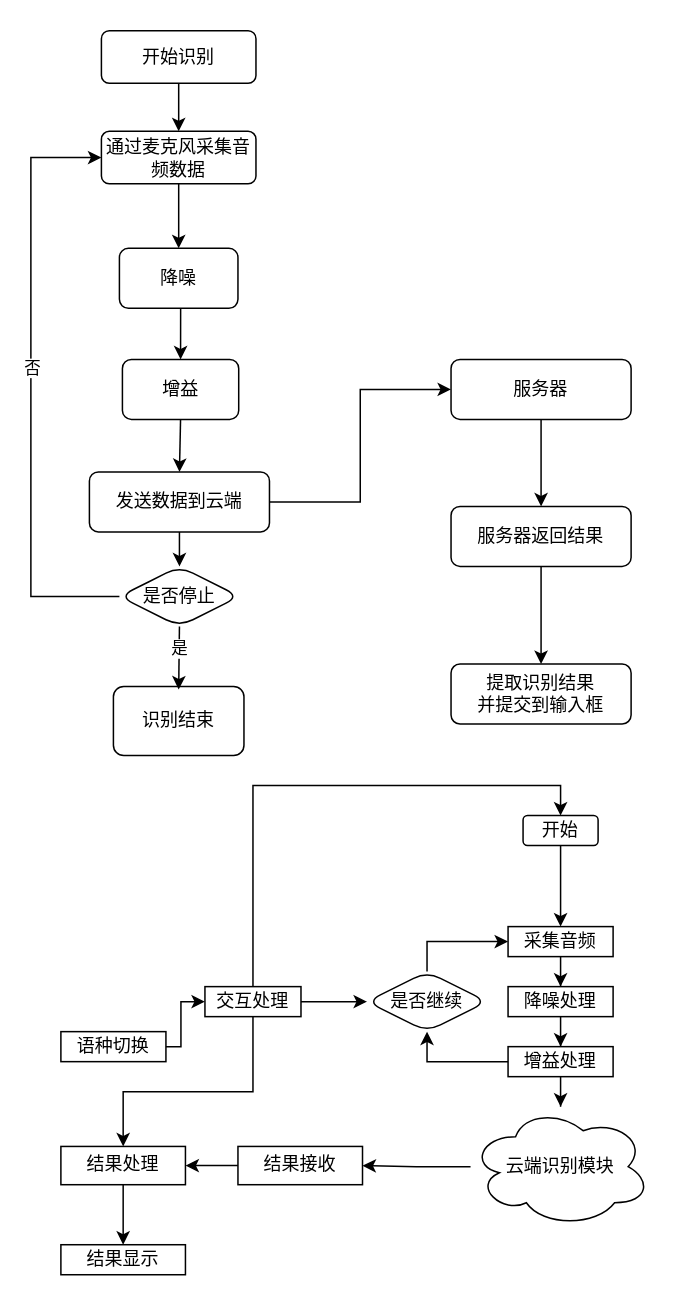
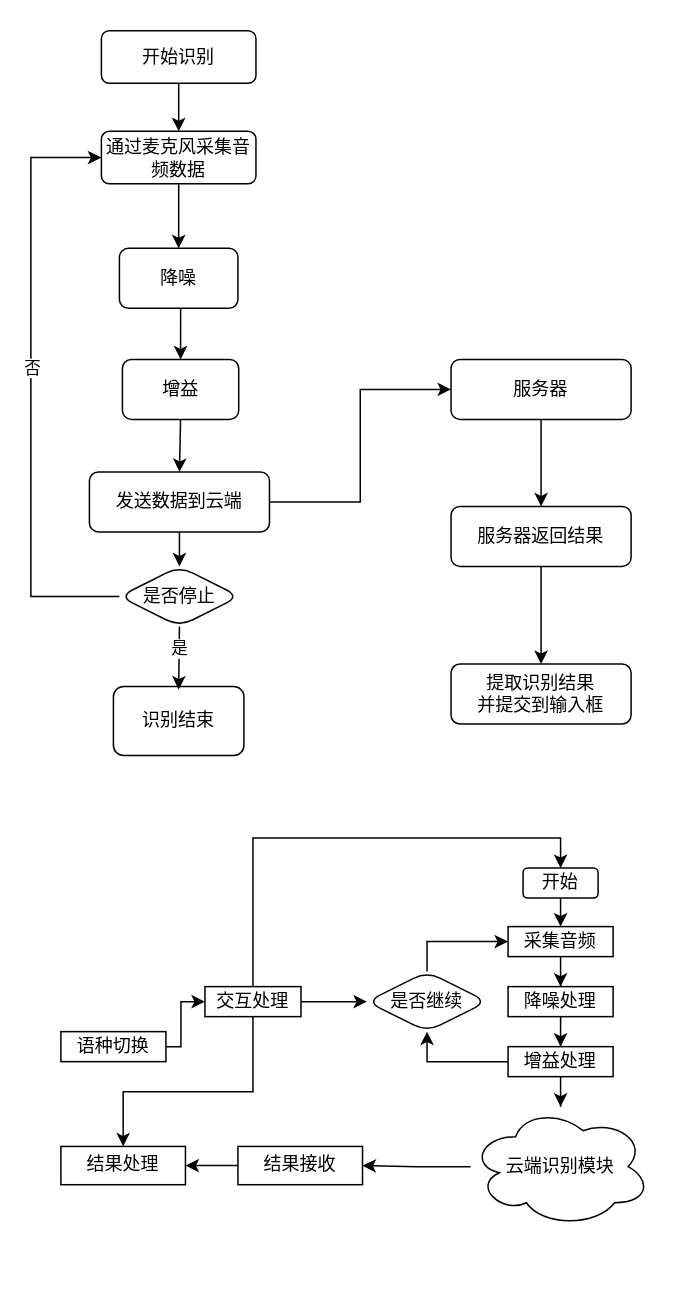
- <mxCell id="40" value="开始" style="rounded=1;whiteSpace=wrap;html=1;" vertex="1" parent="1"><mxGeometry x="348" y="543" width="50" height="20" as="geometry" /></mxCell>
+ <mxCell id="40" value="开始" style="rounded=1;whiteSpace=wrap;html=1;" vertex="1" parent="1"><mxGeometry x="348" y="578" width="50" height="20" as="geometry" /></mxCell>
- <mxCell id="45" style="edgeStyle=orthogonalEdgeStyle;rounded=0;orthogonalLoop=1;jettySize=auto;html=1;exitX=0.5;exitY=1;exitDx=0;exitDy=0;entryX=0.5;entryY=0;entryDx=0;entryDy=0;" edge="1" parent="1" source="46" target="47"><mxGeometry relative="1" as="geometry" /></mxCell>
- <mxCell id="47" value="结果显示" style="whiteSpace=wrap;html=1;" vertex="1" parent="1"><mxGeometry x="40" y="829" width="83" height="20" as="geometry" /></mxCell>
